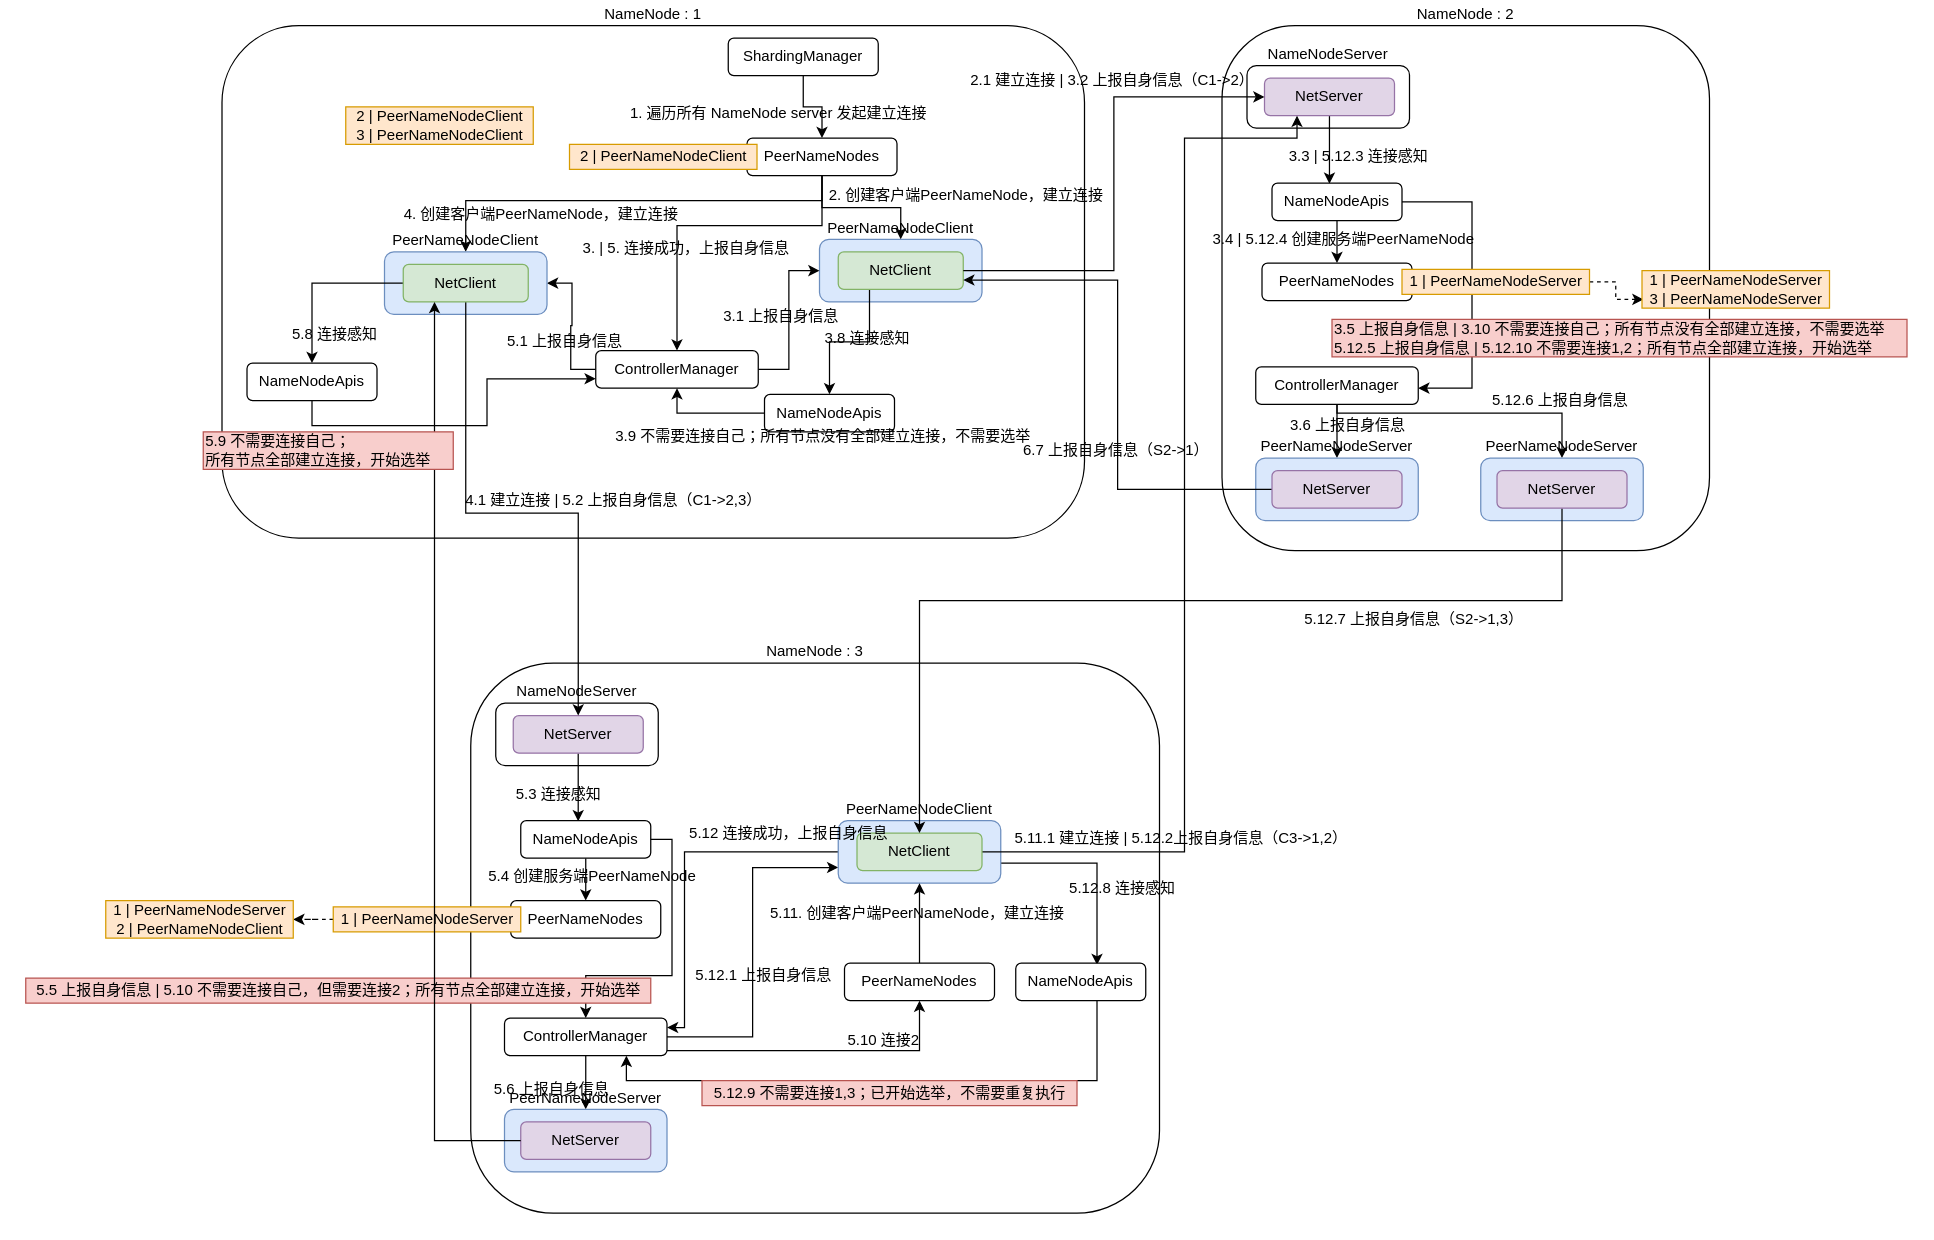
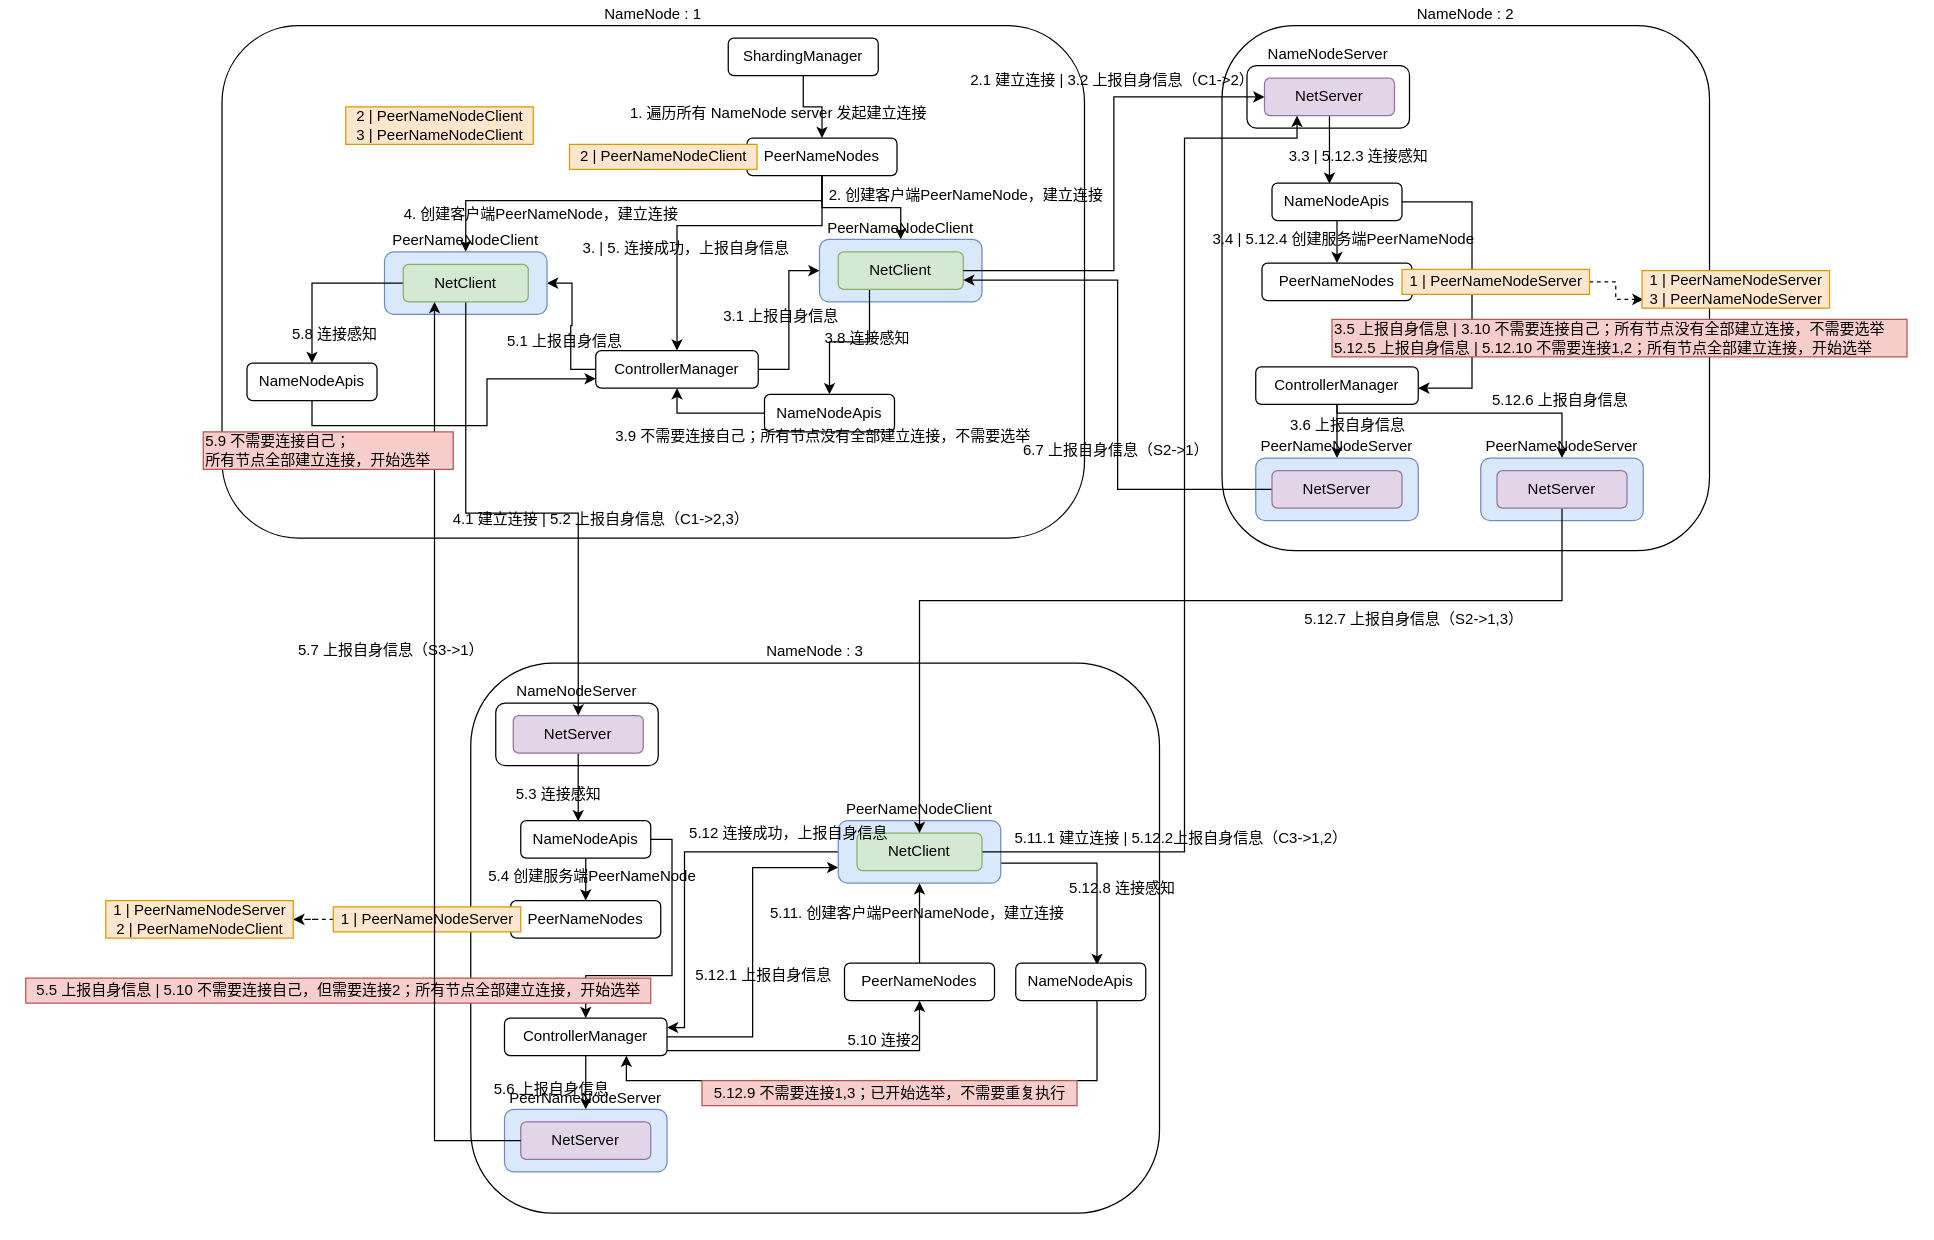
- <mxCell id="71" value="4.1 建立连接 | 5.2 上报自身信息（C1-&amp;gt;2,3）" style="text;html=1;align=center;verticalAlign=middle;resizable=0;points=[];autosize=1;strokeColor=none;fillColor=none;" vertex="1" parent="1"><mxGeometry x="365" y="390" width="250" height="20" as="geometry" /></mxCell>
+ <mxCell id="71" value="4.1 建立连接 | 5.2 上报自身信息（C1-&amp;gt;2,3）" style="text;html=1;align=center;verticalAlign=middle;resizable=0;points=[];autosize=1;strokeColor=none;fillColor=none;" vertex="1" parent="1"><mxGeometry x="355" y="405" width="250" height="20" as="geometry" /></mxCell>
+ <mxCell id="74" value="5.7 上报自身信息（S3-&amp;gt;1）" style="text;html=1;align=center;verticalAlign=middle;resizable=0;points=[];autosize=1;strokeColor=none;fillColor=none;" vertex="1" parent="1"><mxGeometry x="232" y="510" width="160" height="20" as="geometry" /></mxCell>
